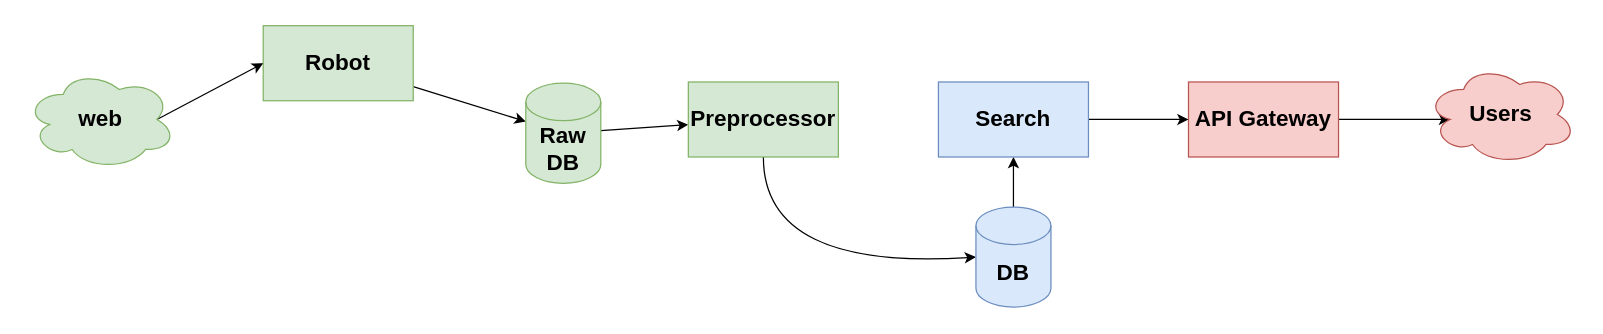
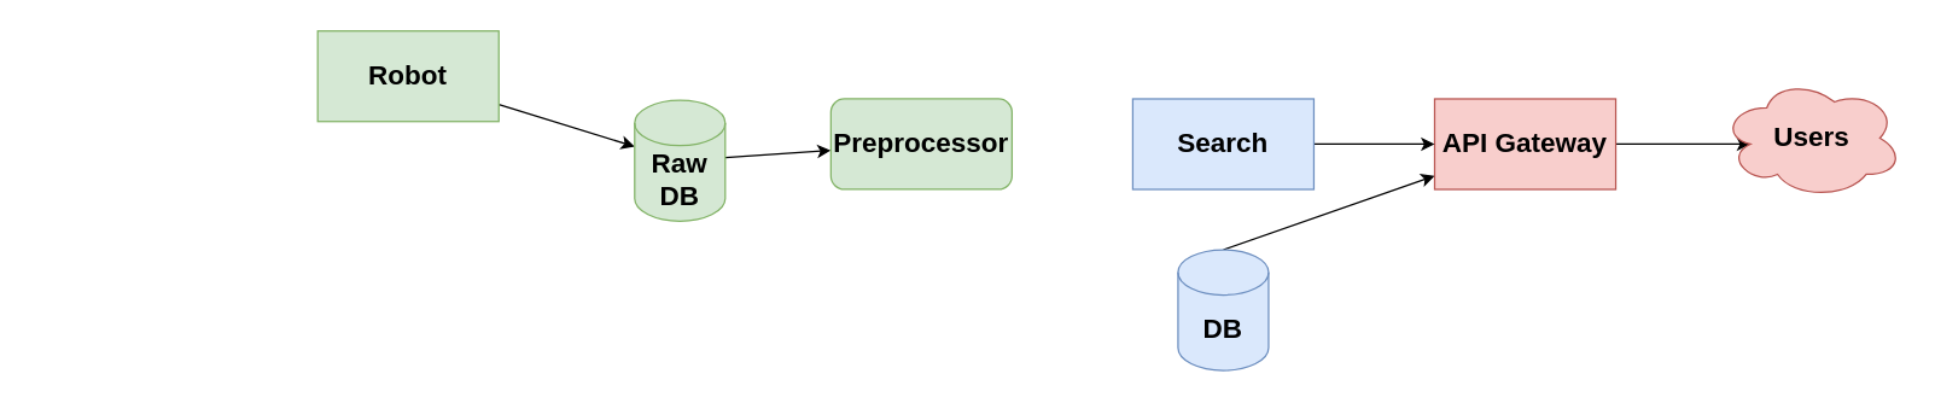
- <mxCell id="14" style="edgeStyle=none;curved=1;orthogonalLoop=1;jettySize=auto;html=1;exitX=0.875;exitY=0.5;exitDx=0;exitDy=0;exitPerimeter=0;entryX=0;entryY=0.5;entryDx=0;entryDy=0;" edge="1" parent="1" source="15" target="3"><mxGeometry relative="1" as="geometry" /></mxCell>
- <mxCell id="15" value="&lt;b&gt;&lt;font style=&quot;font-size: 18px&quot;&gt;web&lt;/font&gt;&lt;/b&gt;" style="ellipse;shape=cloud;whiteSpace=wrap;html=1;fontSize=18;fillColor=#d5e8d4;strokeColor=#82b366;" vertex="1" parent="1"><mxGeometry x="20" y="55" width="120" height="80" as="geometry" /></mxCell>
- <mxCell id="7" value="&lt;b&gt;&lt;font style=&quot;font-size: 18px&quot;&gt;Preprocessor&lt;/font&gt;&lt;/b&gt;" style="rounded=0;whiteSpace=wrap;html=1;fillColor=#d5e8d4;strokeColor=#82b366;" vertex="1" parent="1"><mxGeometry x="550" y="65" width="120" height="60" as="geometry" /></mxCell>
+ <mxCell id="7" value="&lt;b&gt;&lt;font style=&quot;font-size: 18px&quot;&gt;Preprocessor&lt;/font&gt;&lt;/b&gt;" style="whiteSpace=wrap;html=1;fillColor=#d5e8d4;strokeColor=#82b366;rounded=1;" vertex="1" parent="1"><mxGeometry x="550" y="65" width="120" height="60" as="geometry" /></mxCell>
- <mxCell id="8" style="edgeStyle=none;curved=1;orthogonalLoop=1;jettySize=auto;html=1;exitX=0.5;exitY=0;exitDx=0;exitDy=0;exitPerimeter=0;entryX=0.5;entryY=1;entryDx=0;entryDy=0;" edge="1" parent="1" source="9" target="13"><mxGeometry relative="1" as="geometry" /></mxCell>
+ <mxCell id="8" style="edgeStyle=none;curved=1;orthogonalLoop=1;jettySize=auto;html=1;exitX=0.5;exitY=0;exitDx=0;exitDy=0;exitPerimeter=0;" edge="1" parent="1" source="9" target="11"><mxGeometry relative="1" as="geometry" /></mxCell>
- <mxCell id="6" style="edgeStyle=none;curved=1;orthogonalLoop=1;jettySize=auto;html=1;exitX=0.5;exitY=1;exitDx=0;exitDy=0;entryX=0;entryY=0.5;entryDx=0;entryDy=0;entryPerimeter=0;" edge="1" parent="1" source="7" target="9"><mxGeometry relative="1" as="geometry"><Array as="points"><mxPoint x="610" y="216" /></Array></mxGeometry></mxCell>
